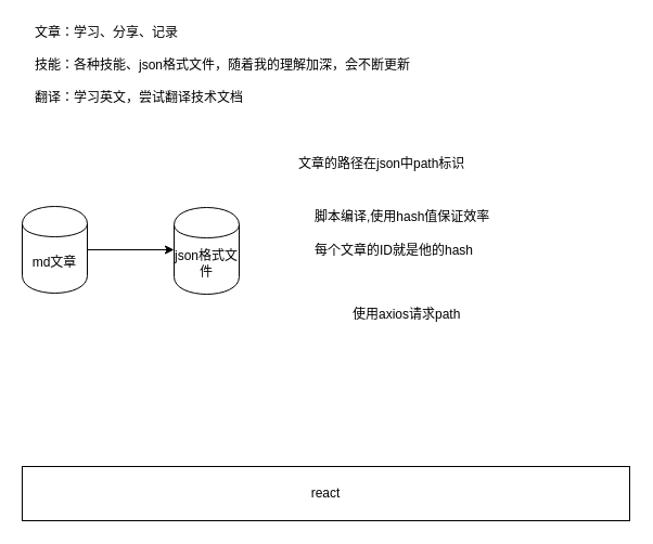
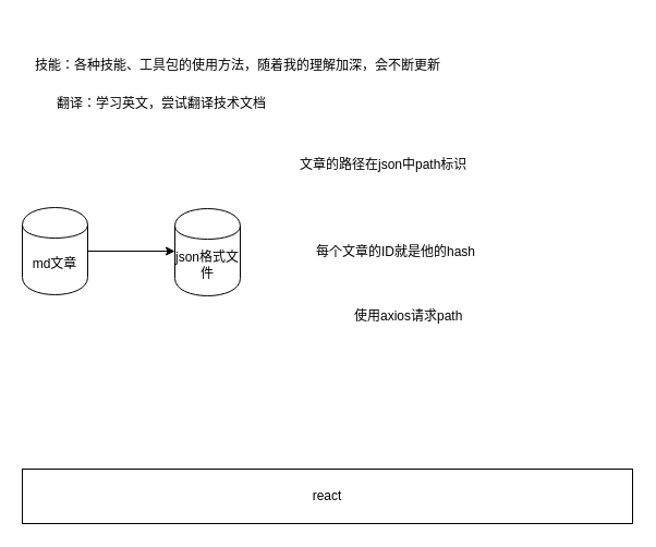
- <mxCell id="12" value="文章：学习、分享、记录" style="text;html=1;strokeColor=none;fillColor=none;align=left;verticalAlign=middle;whiteSpace=wrap;rounded=0;" parent="1" vertex="1"><mxGeometry x="30" y="20" width="470" height="20" as="geometry" /></mxCell>
- <mxCell id="11" value="技能：各种技能、json格式文件，随着我的理解加深，会不断更新" style="text;html=1;strokeColor=none;fillColor=none;align=left;verticalAlign=middle;whiteSpace=wrap;rounded=0;" parent="1" vertex="1"><mxGeometry x="30" y="50" width="470" height="20" as="geometry" /></mxCell>
+ <mxCell id="11" value="技能：各种技能、工具包的使用方法，随着我的理解加深，会不断更新" style="text;html=1;strokeColor=none;fillColor=none;align=left;verticalAlign=middle;whiteSpace=wrap;rounded=0;" parent="1" vertex="1"><mxGeometry x="30" y="50" width="470" height="20" as="geometry" /></mxCell>
- <mxCell id="10" value="翻译：学习英文，尝试翻译技术文档" style="text;html=1;strokeColor=none;fillColor=none;align=left;verticalAlign=middle;whiteSpace=wrap;rounded=0;" parent="1" vertex="1"><mxGeometry x="30" y="80" width="470" height="20" as="geometry" /></mxCell>
+ <mxCell id="10" value="翻译：学习英文，尝试翻译技术文档" style="text;html=1;strokeColor=none;fillColor=none;align=left;verticalAlign=middle;whiteSpace=wrap;rounded=0;" parent="1" vertex="1"><mxGeometry x="50" y="85" width="470" height="20" as="geometry" /></mxCell>
- <mxCell id="6" value="&lt;font style=&quot;font-size: 12px&quot;&gt;脚本编译,使用hash值保证效率&lt;/font&gt;" style="text;html=1;strokeColor=none;fillColor=none;align=left;verticalAlign=middle;whiteSpace=wrap;rounded=0;" parent="1" vertex="1"><mxGeometry x="288" y="190" width="200" height="20" as="geometry" /></mxCell>
